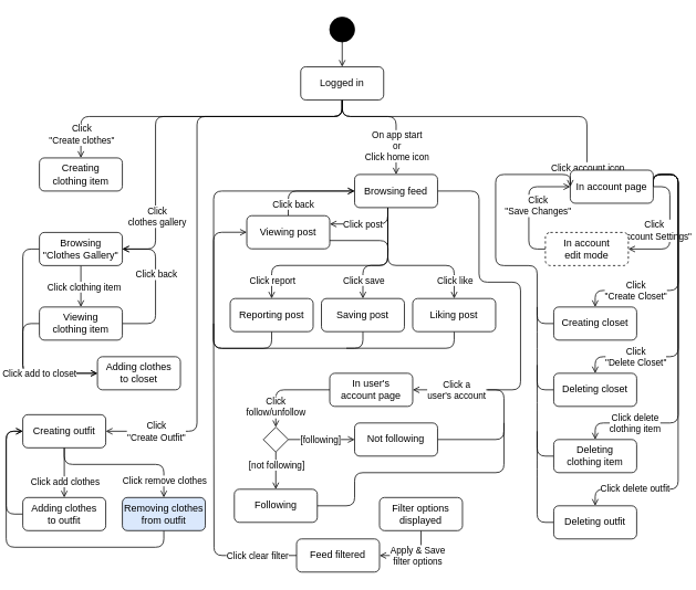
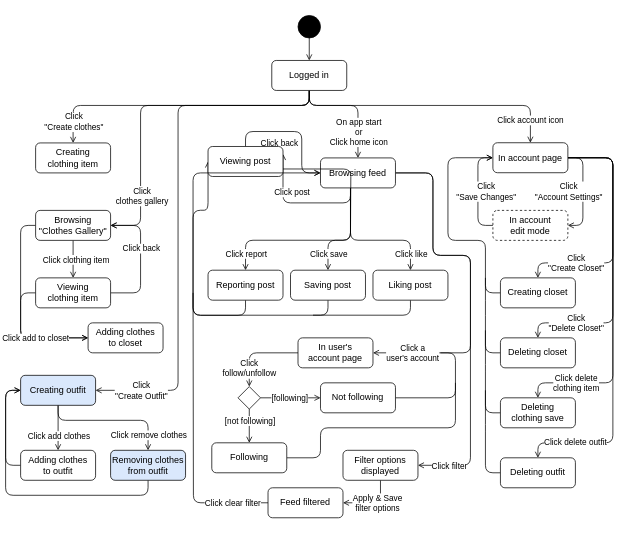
- <mxCell id="41" value="In account page" style="rounded=1;whiteSpace=wrap;html=1;" vertex="1" parent="1"><mxGeometry x="679.96" y="204.76" width="100" height="40" as="geometry" /></mxCell>
+ <mxCell id="41" value="In account page" style="rounded=1;whiteSpace=wrap;html=1;" vertex="1" parent="1"><mxGeometry x="649.96" y="189.76" width="100" height="40" as="geometry" /></mxCell>
- <mxCell id="49" value="Viewing post" style="rounded=1;whiteSpace=wrap;html=1;" vertex="1" parent="1"><mxGeometry x="290" y="259.76" width="100" height="40" as="geometry" /></mxCell>
+ <mxCell id="49" value="Viewing post" style="rounded=1;whiteSpace=wrap;html=1;" vertex="1" parent="1"><mxGeometry x="270" y="194.76" width="100" height="40" as="geometry" /></mxCell>
- <mxCell id="70" value="Creating outfit" style="rounded=1;whiteSpace=wrap;html=1;" vertex="1" parent="1"><mxGeometry x="20" y="500" width="100" height="40" as="geometry" /></mxCell>
+ <mxCell id="70" value="Creating outfit" style="rounded=1;whiteSpace=wrap;html=1;fillColor=#dae8fc;" vertex="1" parent="1"><mxGeometry x="20" y="500" width="100" height="40" as="geometry" /></mxCell>
- <mxCell id="75" value="Deleting&lt;div&gt;clothing item&lt;/div&gt;" style="rounded=1;whiteSpace=wrap;html=1;" vertex="1" parent="1"><mxGeometry x="660" y="530" width="100" height="40" as="geometry" /></mxCell>
+ <mxCell id="75" value="Deleting&lt;div&gt;clothing save&lt;/div&gt;" style="rounded=1;whiteSpace=wrap;html=1;" vertex="1" parent="1"><mxGeometry x="660" y="530" width="100" height="40" as="geometry" /></mxCell>
+ <mxCell id="25" style="edgeStyle=orthogonalEdgeStyle;rounded=1;orthogonalLoop=1;jettySize=auto;html=1;exitX=1;exitY=0.5;exitDx=0;exitDy=0;entryX=1;entryY=0.5;entryDx=0;entryDy=0;endArrow=open;endFill=0;curved=0;" edge="1" parent="1" source="27" target="86"><mxGeometry relative="1" as="geometry"><Array as="points"><mxPoint x="570" y="230" /><mxPoint x="570" y="340" /><mxPoint x="620" y="340" /><mxPoint x="620" y="620" /></Array></mxGeometry></mxCell>
+ <mxCell id="26" value="Click filter" style="edgeLabel;html=1;align=center;verticalAlign=middle;resizable=0;points=[];" vertex="1" connectable="0" parent="25"><mxGeometry x="0.883" y="1" relative="1" as="geometry"><mxPoint x="8" y="-1" as="offset" /></mxGeometry></mxCell>
